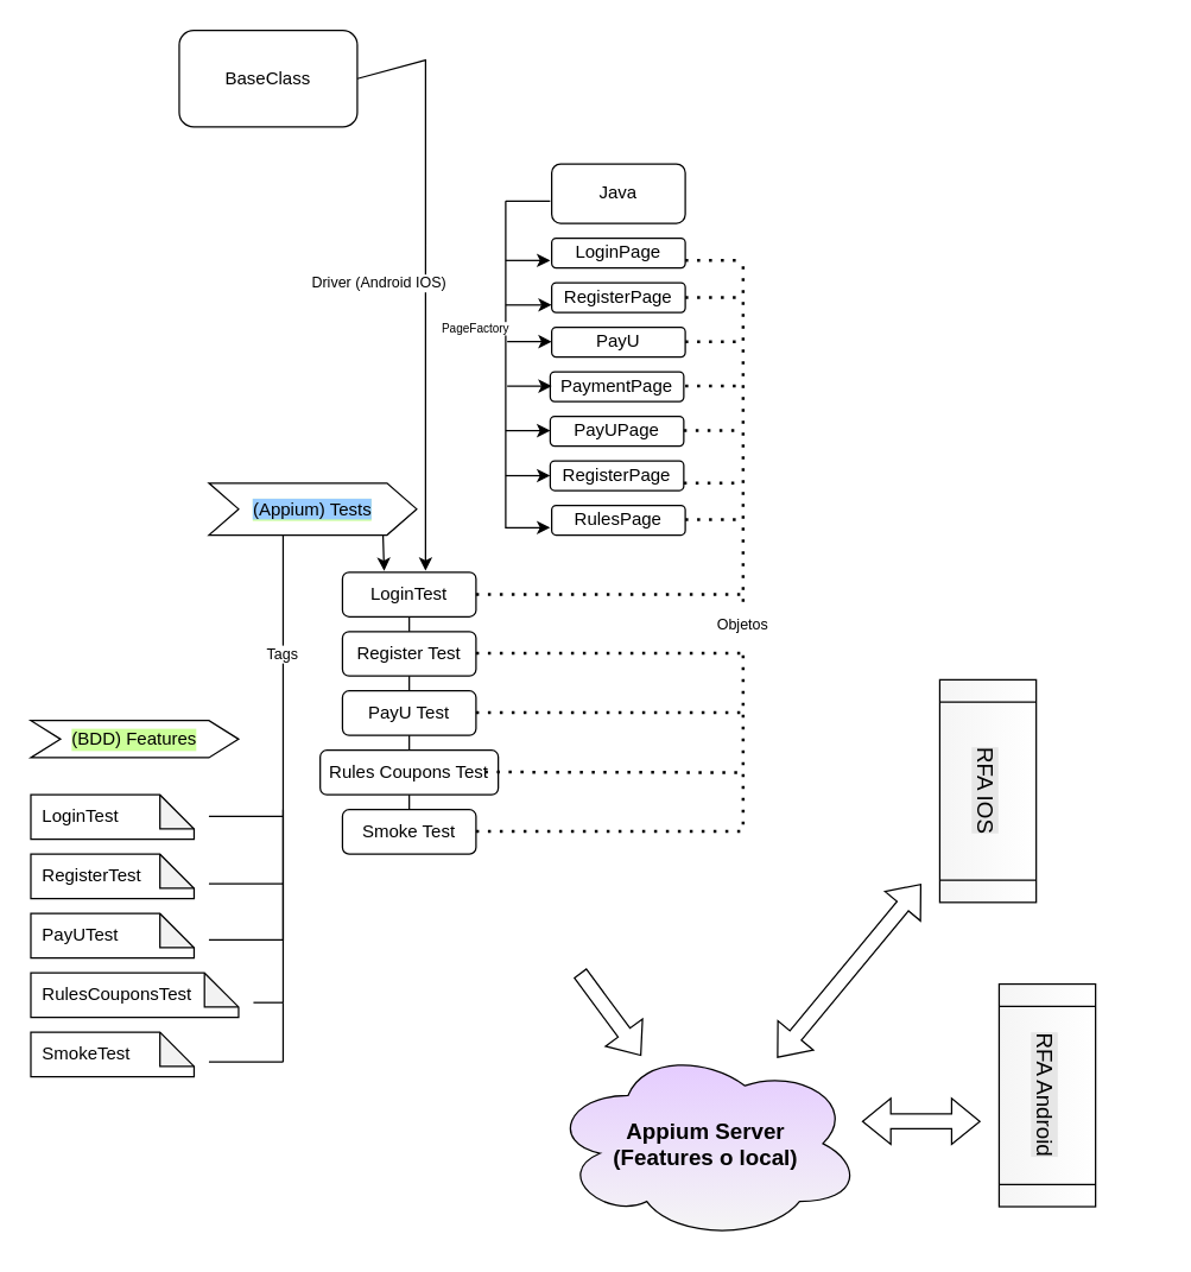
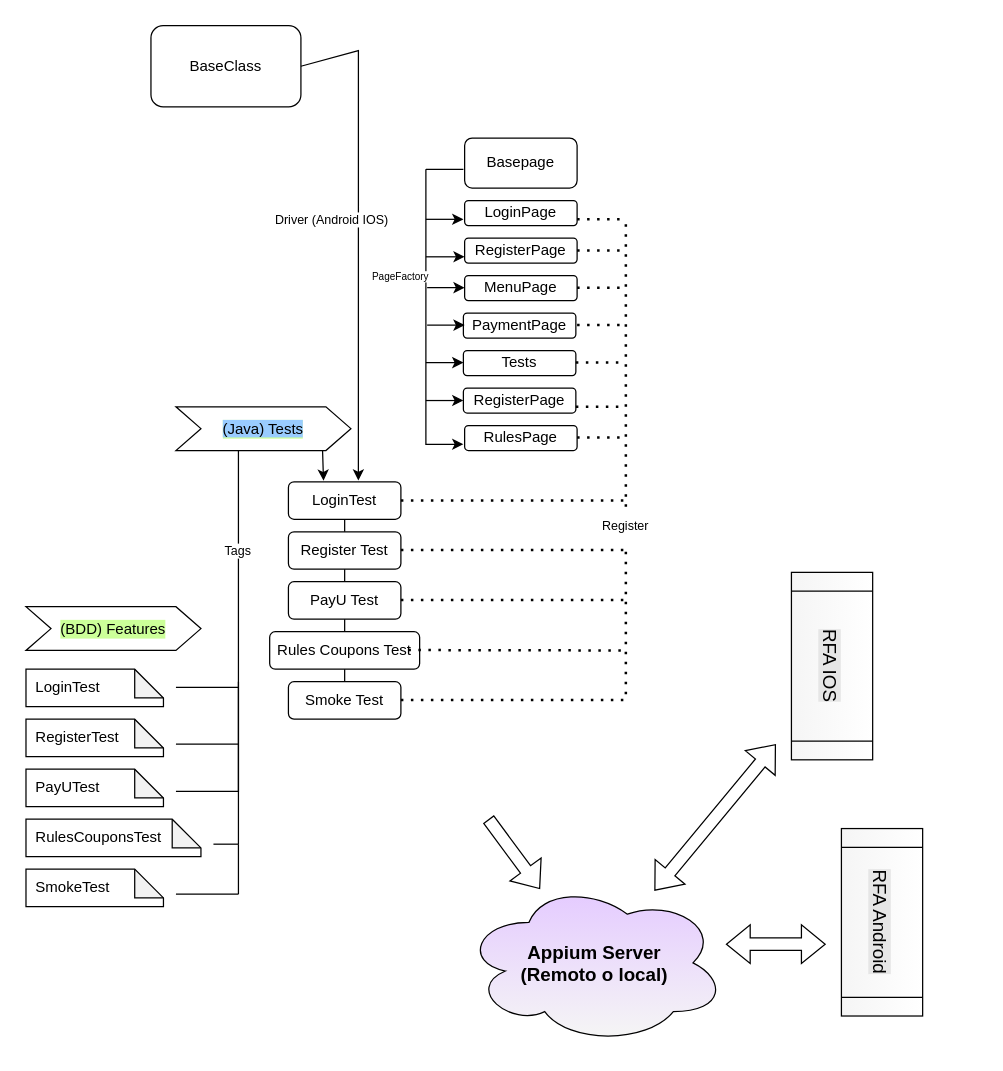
- <mxCell id="3" value="Java" style="rounded=1;whiteSpace=wrap;html=1;fontSize=12;glass=0;strokeWidth=1;shadow=0;" parent="1" vertex="1"><mxGeometry x="371" y="110" width="90" height="40" as="geometry" /></mxCell>
+ <mxCell id="3" value="Basepage" style="rounded=1;whiteSpace=wrap;html=1;fontSize=12;glass=0;strokeWidth=1;shadow=0;" parent="1" vertex="1"><mxGeometry x="371" y="110" width="90" height="40" as="geometry" /></mxCell>
- <mxCell id="58" value="Driver (Android IOS)" style="text;html=1;strokeColor=none;fillColor=none;align=center;verticalAlign=middle;whiteSpace=wrap;rounded=0;labelBackgroundColor=#FFFFFF;fontSize=10;" vertex="1" parent="1"><mxGeometry x="200" y="175" width="110" height="30" as="geometry" /></mxCell>
+ <mxCell id="58" value="Driver (Android IOS)" style="text;html=1;strokeColor=none;fillColor=none;align=center;verticalAlign=middle;whiteSpace=wrap;rounded=0;labelBackgroundColor=#FFFFFF;fontSize=10;" vertex="1" parent="1"><mxGeometry x="210" y="160" width="110" height="30" as="geometry" /></mxCell>
- <mxCell id="28" value="PayU" style="rounded=1;whiteSpace=wrap;html=1;fontSize=12;glass=0;strokeWidth=1;shadow=0;" vertex="1" parent="1"><mxGeometry x="371" y="220" width="90" height="20" as="geometry" /></mxCell>
+ <mxCell id="28" value="MenuPage" style="rounded=1;whiteSpace=wrap;html=1;fontSize=12;glass=0;strokeWidth=1;shadow=0;" vertex="1" parent="1"><mxGeometry x="371" y="220" width="90" height="20" as="geometry" /></mxCell>
- <mxCell id="30" value="PayUPage" style="rounded=1;whiteSpace=wrap;html=1;fontSize=12;glass=0;strokeWidth=1;shadow=0;" vertex="1" parent="1"><mxGeometry x="370" y="280" width="90" height="20" as="geometry" /></mxCell>
+ <mxCell id="30" value="Tests" style="rounded=1;whiteSpace=wrap;html=1;fontSize=12;glass=0;strokeWidth=1;shadow=0;" vertex="1" parent="1"><mxGeometry x="370" y="280" width="90" height="20" as="geometry" /></mxCell>
- <mxCell id="16" value="&lt;span style=&quot;background-color: rgb(153, 204, 255);&quot;&gt;(Appium) Tests&lt;/span&gt;" style="shape=step;perimeter=stepPerimeter;whiteSpace=wrap;html=1;fixedSize=1;labelBackgroundColor=#CCFF99;" vertex="1" parent="1"><mxGeometry x="140" y="325" width="140" height="35" as="geometry" /></mxCell>
+ <mxCell id="16" value="&lt;span style=&quot;background-color: rgb(153, 204, 255);&quot;&gt;(Java) Tests&lt;/span&gt;" style="shape=step;perimeter=stepPerimeter;whiteSpace=wrap;html=1;fixedSize=1;labelBackgroundColor=#CCFF99;" vertex="1" parent="1"><mxGeometry x="140" y="325" width="140" height="35" as="geometry" /></mxCell>
- <mxCell id="60" value="Objetos" style="text;html=1;strokeColor=none;fillColor=none;align=center;verticalAlign=middle;whiteSpace=wrap;rounded=0;labelBackgroundColor=#FFFFFF;fontSize=10;" vertex="1" parent="1"><mxGeometry x="470" y="405" width="60" height="30" as="geometry" /></mxCell>
+ <mxCell id="60" value="Register" style="text;html=1;strokeColor=none;fillColor=none;align=center;verticalAlign=middle;whiteSpace=wrap;rounded=0;labelBackgroundColor=#FFFFFF;fontSize=10;" vertex="1" parent="1"><mxGeometry x="470" y="405" width="60" height="30" as="geometry" /></mxCell>
- <mxCell id="5" value="(BDD) Features" style="shape=step;perimeter=stepPerimeter;whiteSpace=wrap;html=1;fixedSize=1;labelBackgroundColor=#CCFF99;" vertex="1" parent="1"><mxGeometry x="20" y="485" width="140" height="25" as="geometry" /></mxCell>
+ <mxCell id="5" value="(BDD) Features" style="shape=step;perimeter=stepPerimeter;whiteSpace=wrap;html=1;fixedSize=1;labelBackgroundColor=#CCFF99;" vertex="1" parent="1"><mxGeometry x="20" y="485" width="140" height="35" as="geometry" /></mxCell>
- <mxCell id="63" value="Appium Server&lt;br&gt;(Features o local)" style="ellipse;shape=cloud;whiteSpace=wrap;html=1;labelBackgroundColor=none;fontSize=15;fontColor=none;gradientColor=#F5F5F5;fillColor=#E5CCFF;fontStyle=1" vertex="1" parent="1"><mxGeometry x="370" y="705" width="210" height="130" as="geometry" /></mxCell>
+ <mxCell id="63" value="Appium Server&lt;br&gt;(Remoto o local)" style="ellipse;shape=cloud;whiteSpace=wrap;html=1;labelBackgroundColor=none;fontSize=15;fontColor=none;gradientColor=#F5F5F5;fillColor=#E5CCFF;fontStyle=1" vertex="1" parent="1"><mxGeometry x="370" y="705" width="210" height="130" as="geometry" /></mxCell>
